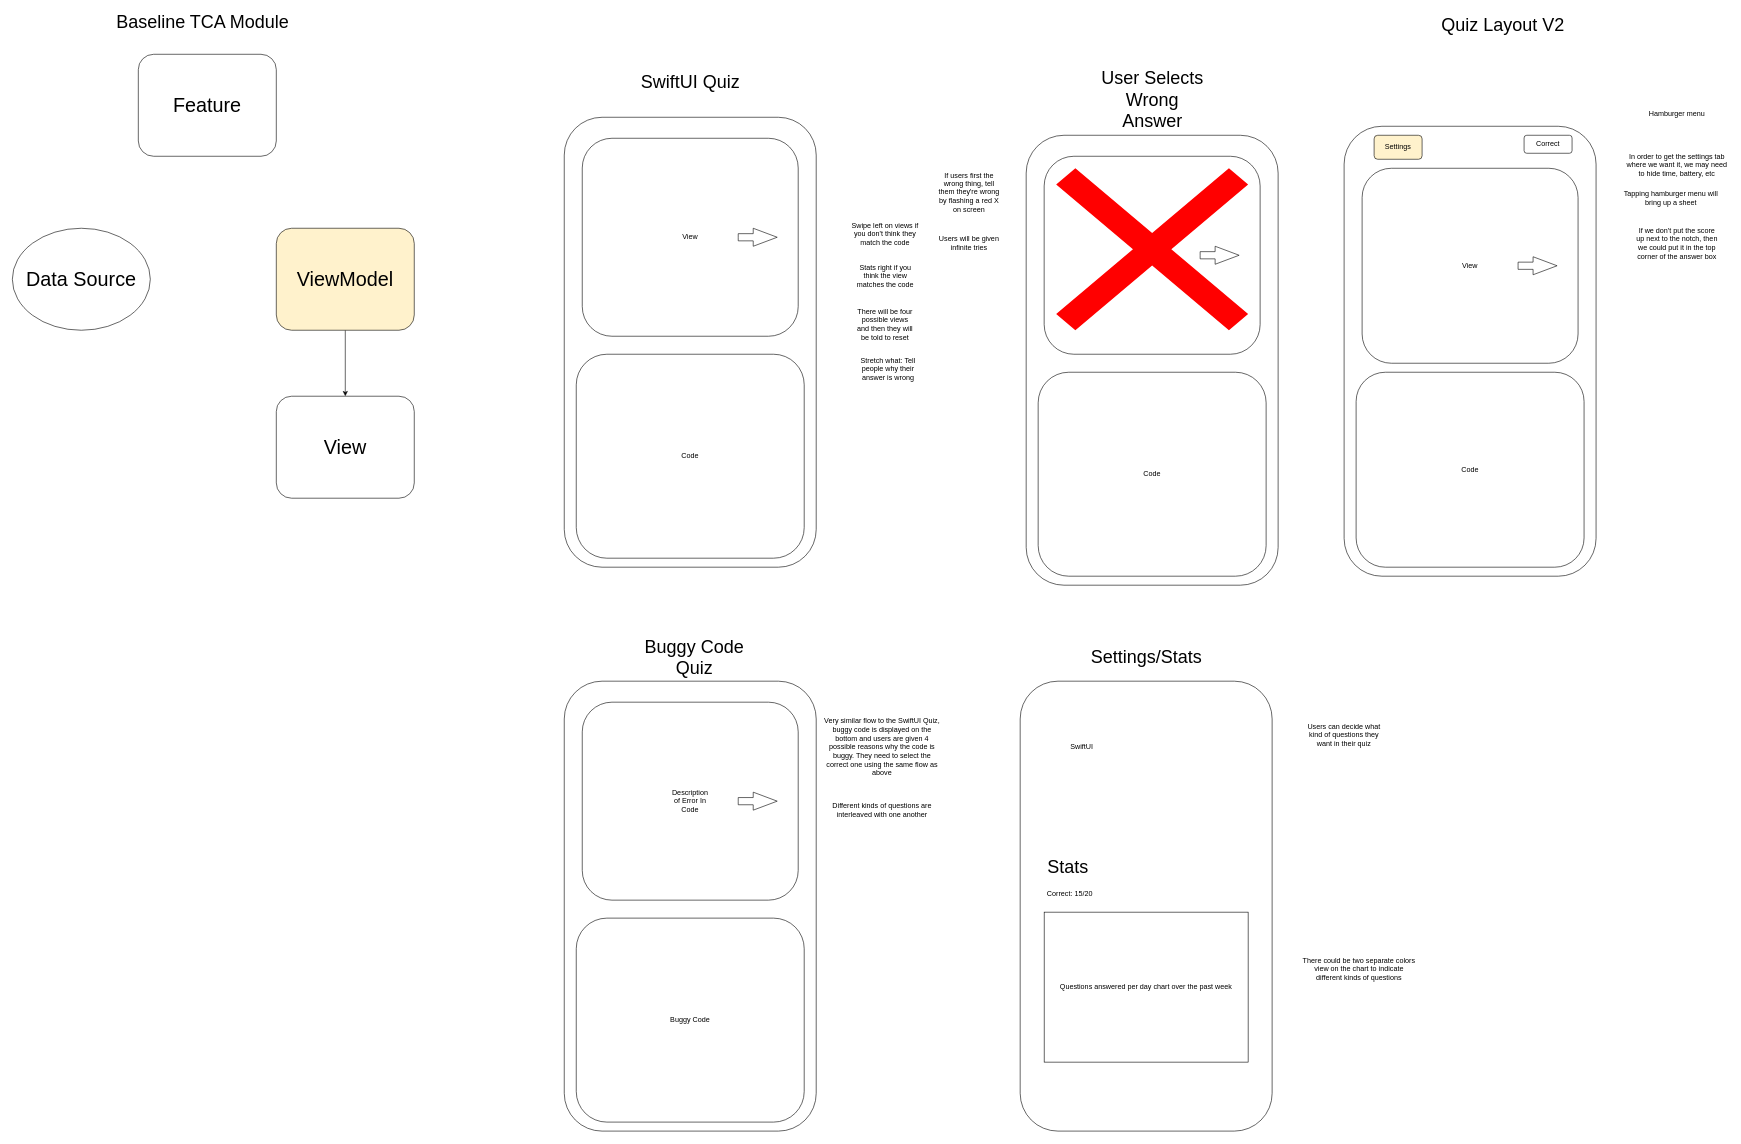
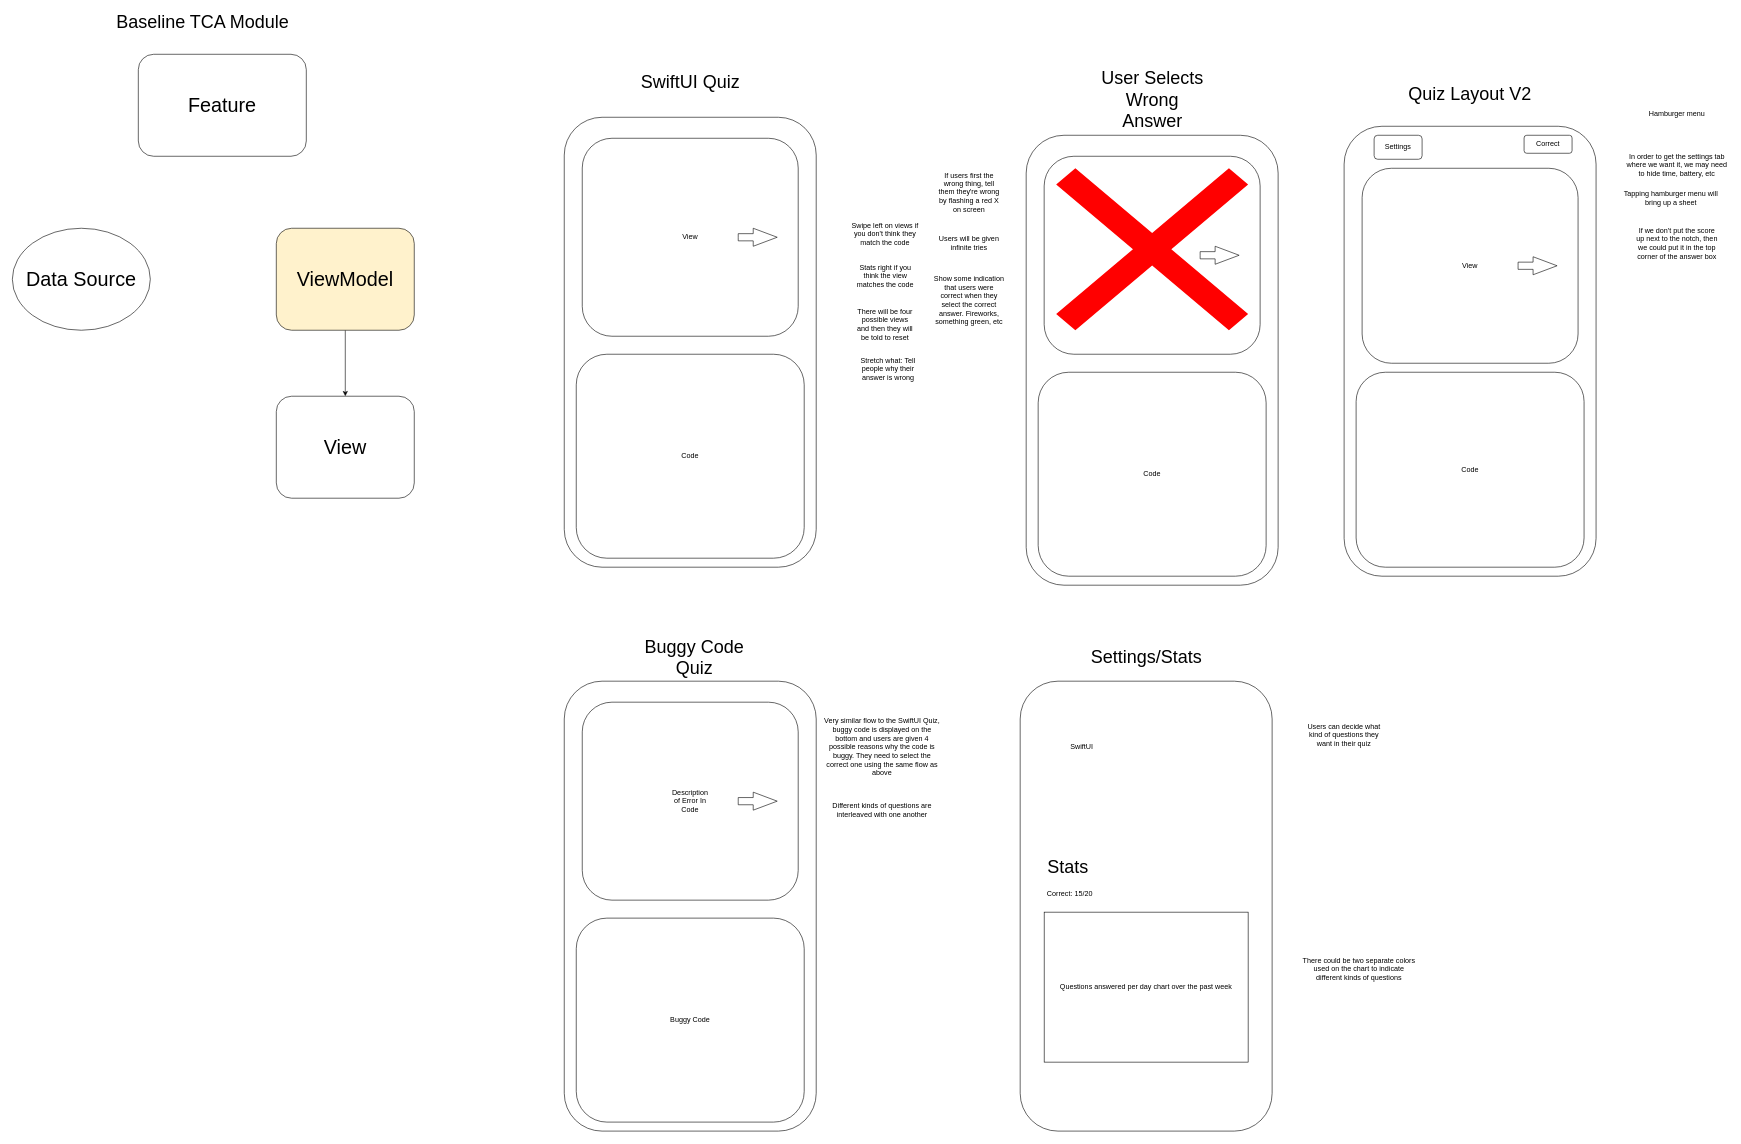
- <mxCell id="43" value="&lt;span style=&quot;font-size: 30px;&quot;&gt;Quiz Layout V2&lt;/span&gt;" style="text;html=1;strokeColor=none;fillColor=none;align=center;verticalAlign=middle;whiteSpace=wrap;rounded=0;" parent="1" vertex="1"><mxGeometry x="2396.25" y="25" width="217.5" height="30" as="geometry" /></mxCell>
+ <mxCell id="43" value="&lt;span style=&quot;font-size: 30px;&quot;&gt;Quiz Layout V2&lt;/span&gt;" style="text;html=1;strokeColor=none;fillColor=none;align=center;verticalAlign=middle;whiteSpace=wrap;rounded=0;" parent="1" vertex="1"><mxGeometry x="2341.25" y="140" width="217.5" height="30" as="geometry" /></mxCell>
- <mxCell id="2" value="&lt;span style=&quot;font-size: 33px;&quot;&gt;Feature&lt;/span&gt;" style="rounded=1;whiteSpace=wrap;html=1;" parent="1" vertex="1"><mxGeometry x="230" y="90" width="230" height="170" as="geometry" /></mxCell>
+ <mxCell id="2" value="&lt;span style=&quot;font-size: 33px;&quot;&gt;Feature&lt;/span&gt;" style="rounded=1;whiteSpace=wrap;html=1;" parent="1" vertex="1"><mxGeometry x="230" y="90" width="280" height="170" as="geometry" /></mxCell>
- <mxCell id="47" value="Settings" style="rounded=1;whiteSpace=wrap;html=1;fillColor=#fff2cc;" parent="1" vertex="1"><mxGeometry x="2290" y="225" width="80" height="40" as="geometry" /></mxCell>
+ <mxCell id="47" value="Settings" style="rounded=1;whiteSpace=wrap;html=1;" parent="1" vertex="1"><mxGeometry x="2290" y="225" width="80" height="40" as="geometry" /></mxCell>
+ <mxCell id="26" value="Show some indication that users were correct when they select the correct answer. Fireworks, something green, etc" style="text;html=1;strokeColor=none;fillColor=none;align=center;verticalAlign=middle;whiteSpace=wrap;rounded=0;" parent="1" vertex="1"><mxGeometry x="1555" y="450" width="120" height="100" as="geometry" /></mxCell>
- <mxCell id="54" value="There could be two separate colors view on the chart to indicate different kinds of questions" style="text;html=1;strokeColor=none;fillColor=none;align=center;verticalAlign=middle;whiteSpace=wrap;rounded=0;" parent="1" vertex="1"><mxGeometry x="2170" y="1545" width="190" height="140" as="geometry" /></mxCell>
+ <mxCell id="54" value="There could be two separate colors used on the chart to indicate different kinds of questions" style="text;html=1;strokeColor=none;fillColor=none;align=center;verticalAlign=middle;whiteSpace=wrap;rounded=0;" parent="1" vertex="1"><mxGeometry x="2170" y="1545" width="190" height="140" as="geometry" /></mxCell>
